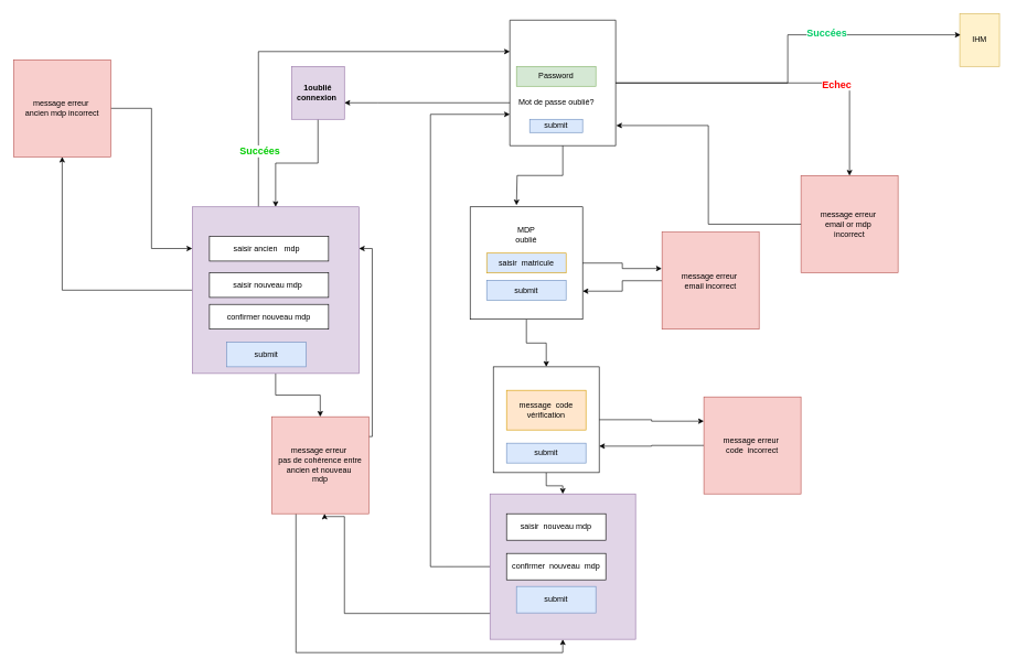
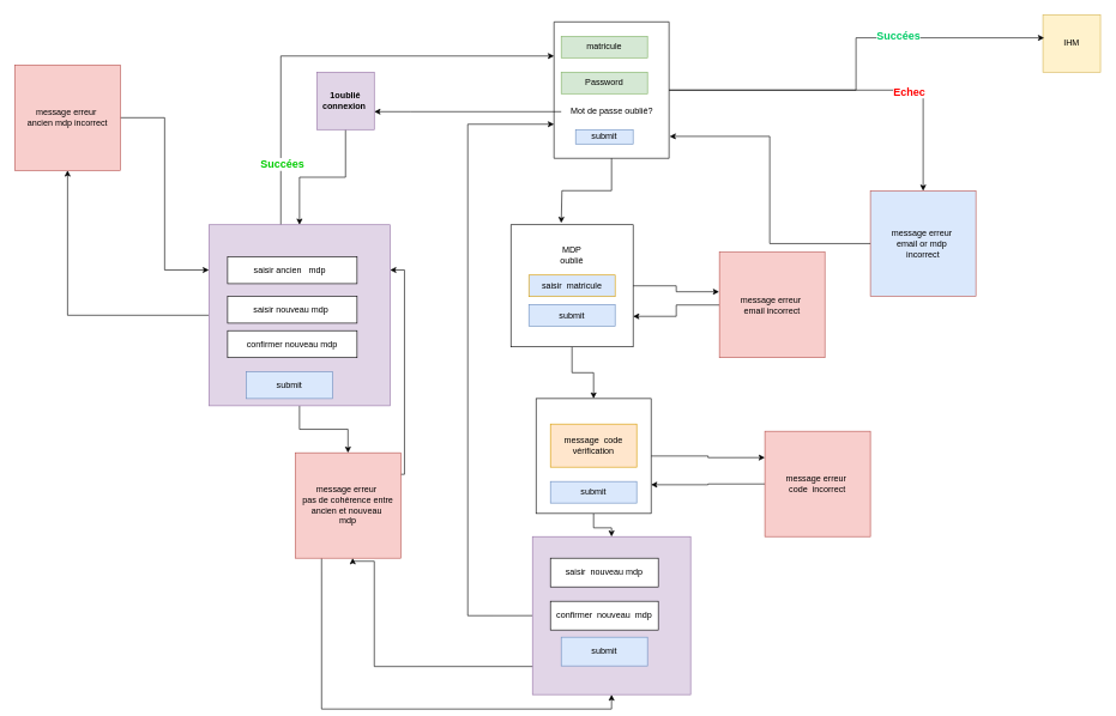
- <mxCell id="7" value="IHM" style="whiteSpace=wrap;html=1;aspect=fixed;fillColor=#fff2cc;strokeColor=#d6b656;" parent="1" vertex="1"><mxGeometry x="1450" y="20" width="60" height="80" as="geometry" /></mxCell>
+ <mxCell id="7" value="IHM" style="whiteSpace=wrap;html=1;aspect=fixed;fillColor=#fff2cc;strokeColor=#d6b656;" parent="1" vertex="1"><mxGeometry x="1450" y="20" width="80" height="80" as="geometry" /></mxCell>
+ <mxCell id="12" value="matricule" style="rounded=0;whiteSpace=wrap;html=1;fillColor=#d5e8d4;strokeColor=#82b366;" parent="11" vertex="1"><mxGeometry x="10" y="20" width="120" height="30" as="geometry" /></mxCell>
- <mxCell id="15" value="Mot de passe oublié?" style="text;html=1;align=center;verticalAlign=middle;resizable=0;points=[];autosize=1;strokeColor=none;fillColor=none;" parent="11" vertex="1"><mxGeometry y="110" width="140" height="30" as="geometry" /></mxCell>
+ <mxCell id="15" value="Mot de passe oublié?" style="text;html=1;align=center;verticalAlign=middle;resizable=0;points=[];autosize=1;strokeColor=none;fillColor=none;" parent="11" vertex="1"><mxGeometry x="10" y="110" width="140" height="30" as="geometry" /></mxCell>
- <mxCell id="31" value="message erreur&amp;nbsp;&lt;div&gt;email or mdp&amp;nbsp;&lt;/div&gt;&lt;div&gt;incorrect&lt;/div&gt;" style="whiteSpace=wrap;html=1;aspect=fixed;fillColor=#f8cecc;strokeColor=#b85450;" vertex="1" parent="1"><mxGeometry x="1210" y="265.25" width="146.75" height="146.75" as="geometry" /></mxCell>
+ <mxCell id="31" value="message erreur&amp;nbsp;&lt;div&gt;email or mdp&amp;nbsp;&lt;/div&gt;&lt;div&gt;incorrect&lt;/div&gt;" style="whiteSpace=wrap;html=1;aspect=fixed;fillColor=#dae8fc;strokeColor=#b85450;" vertex="1" parent="1"><mxGeometry x="1210" y="265.25" width="146.75" height="146.75" as="geometry" /></mxCell>
